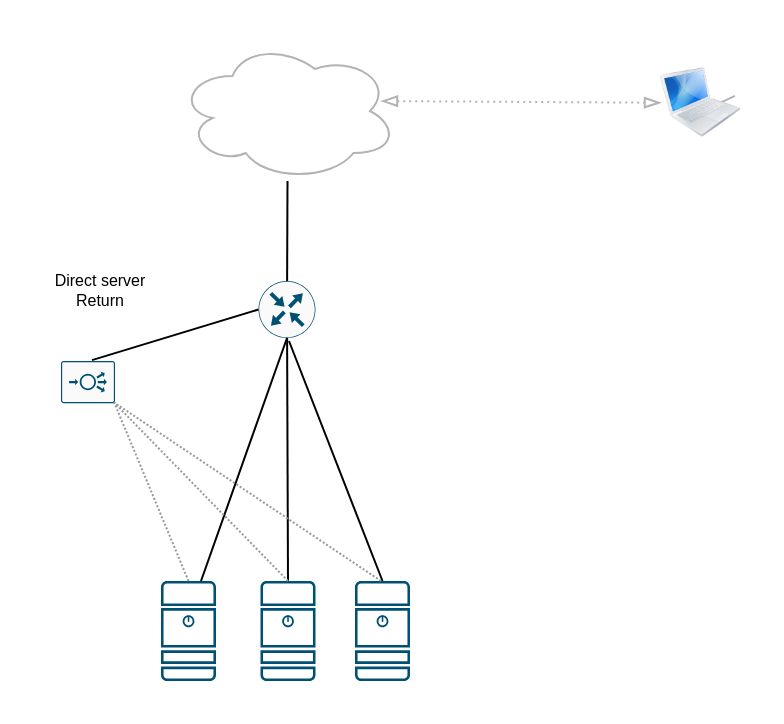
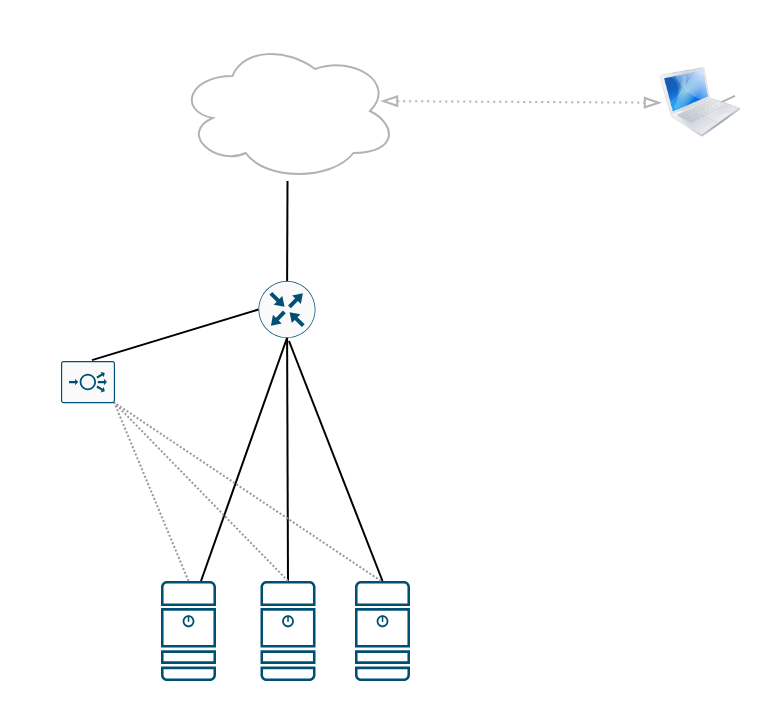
- <mxCell id="19" value="Direct server Return" style="text;html=1;strokeColor=none;fillColor=none;align=center;verticalAlign=middle;whiteSpace=wrap;rounded=0;fontSize=8;" vertex="1" parent="1"><mxGeometry x="20" y="130" width="60" height="30" as="geometry" /></mxCell>
